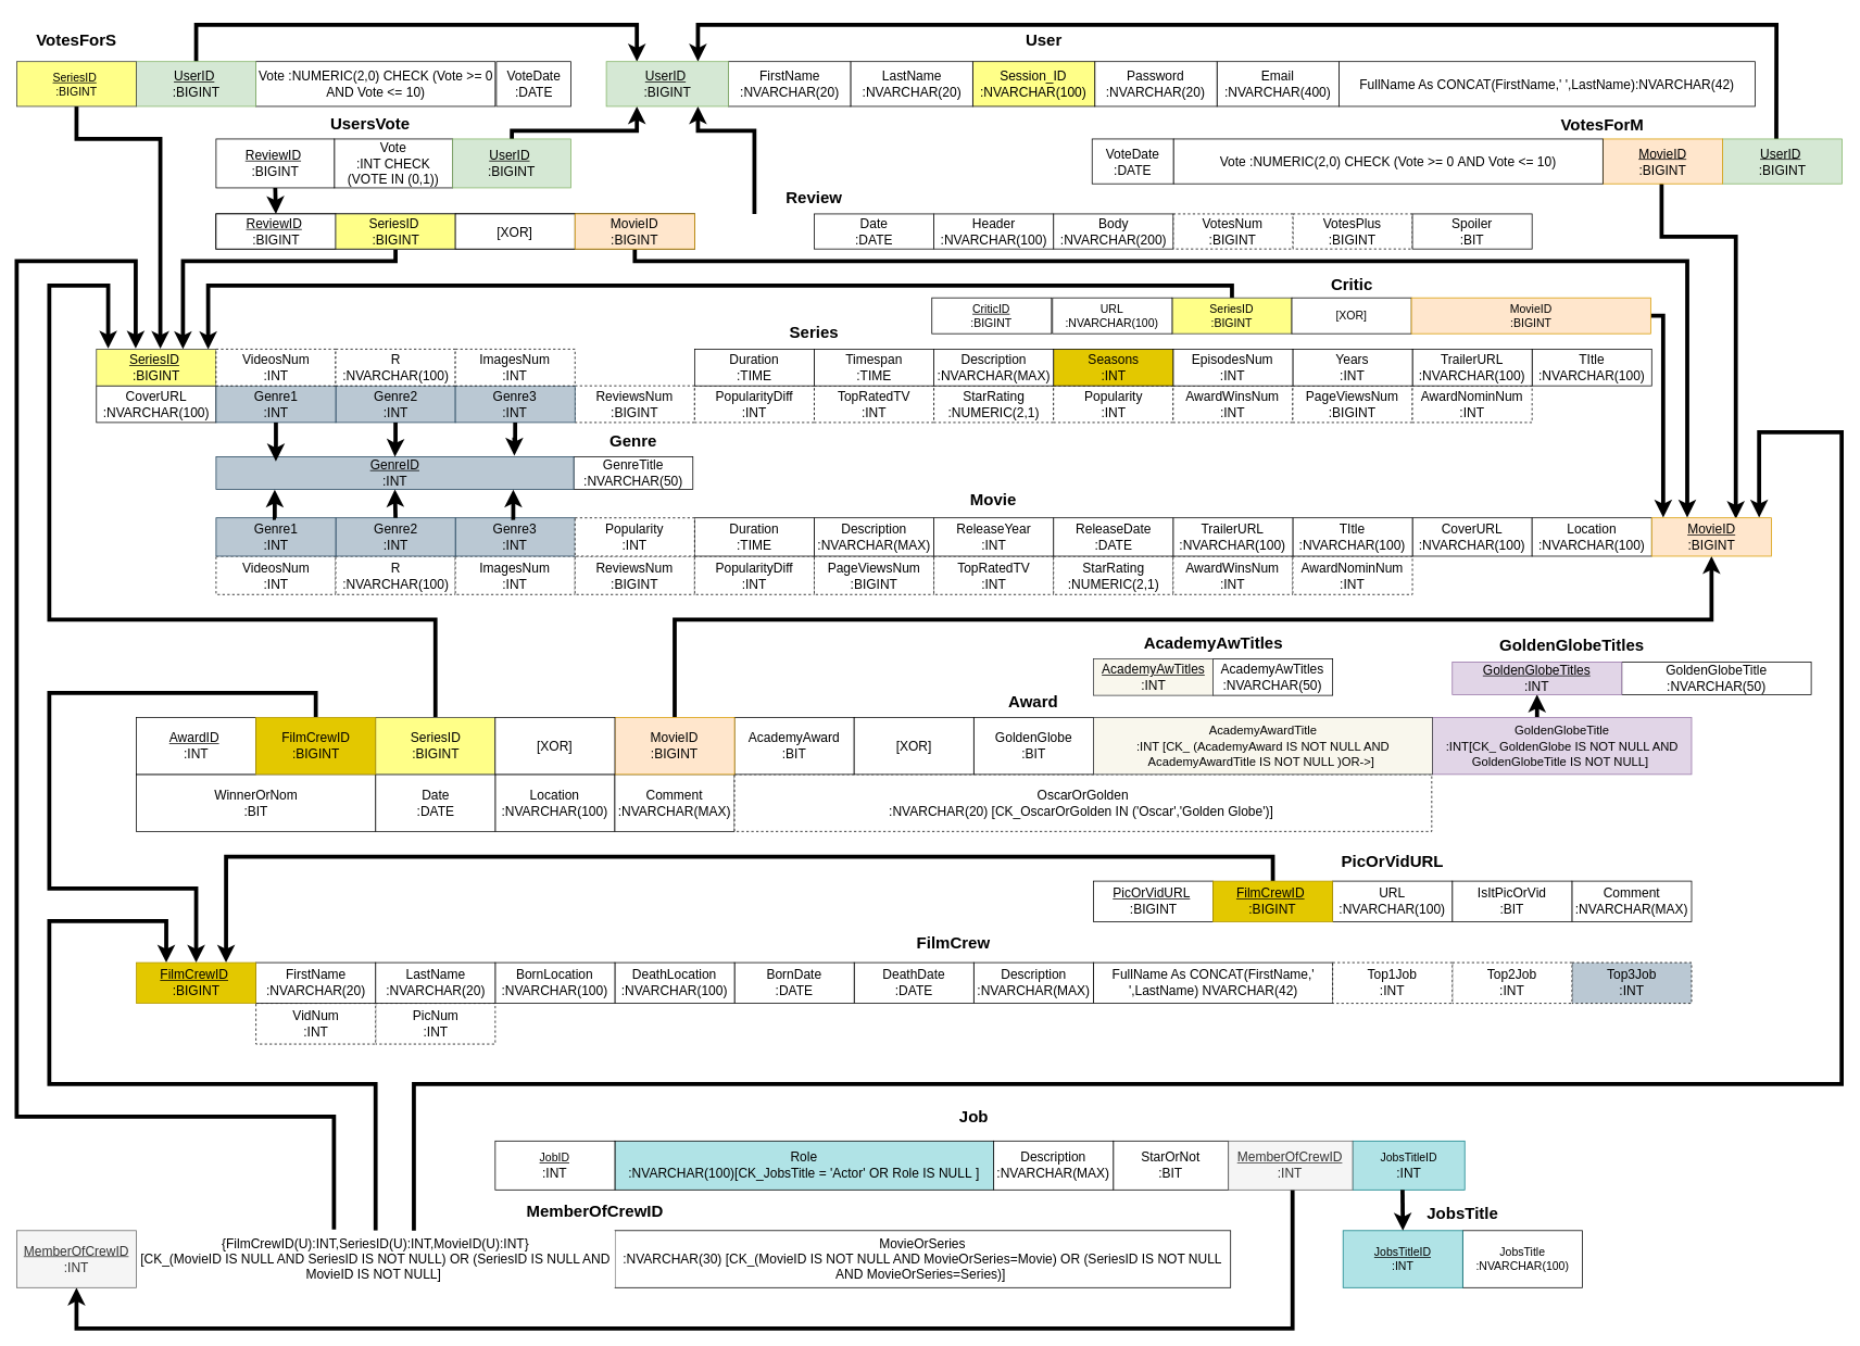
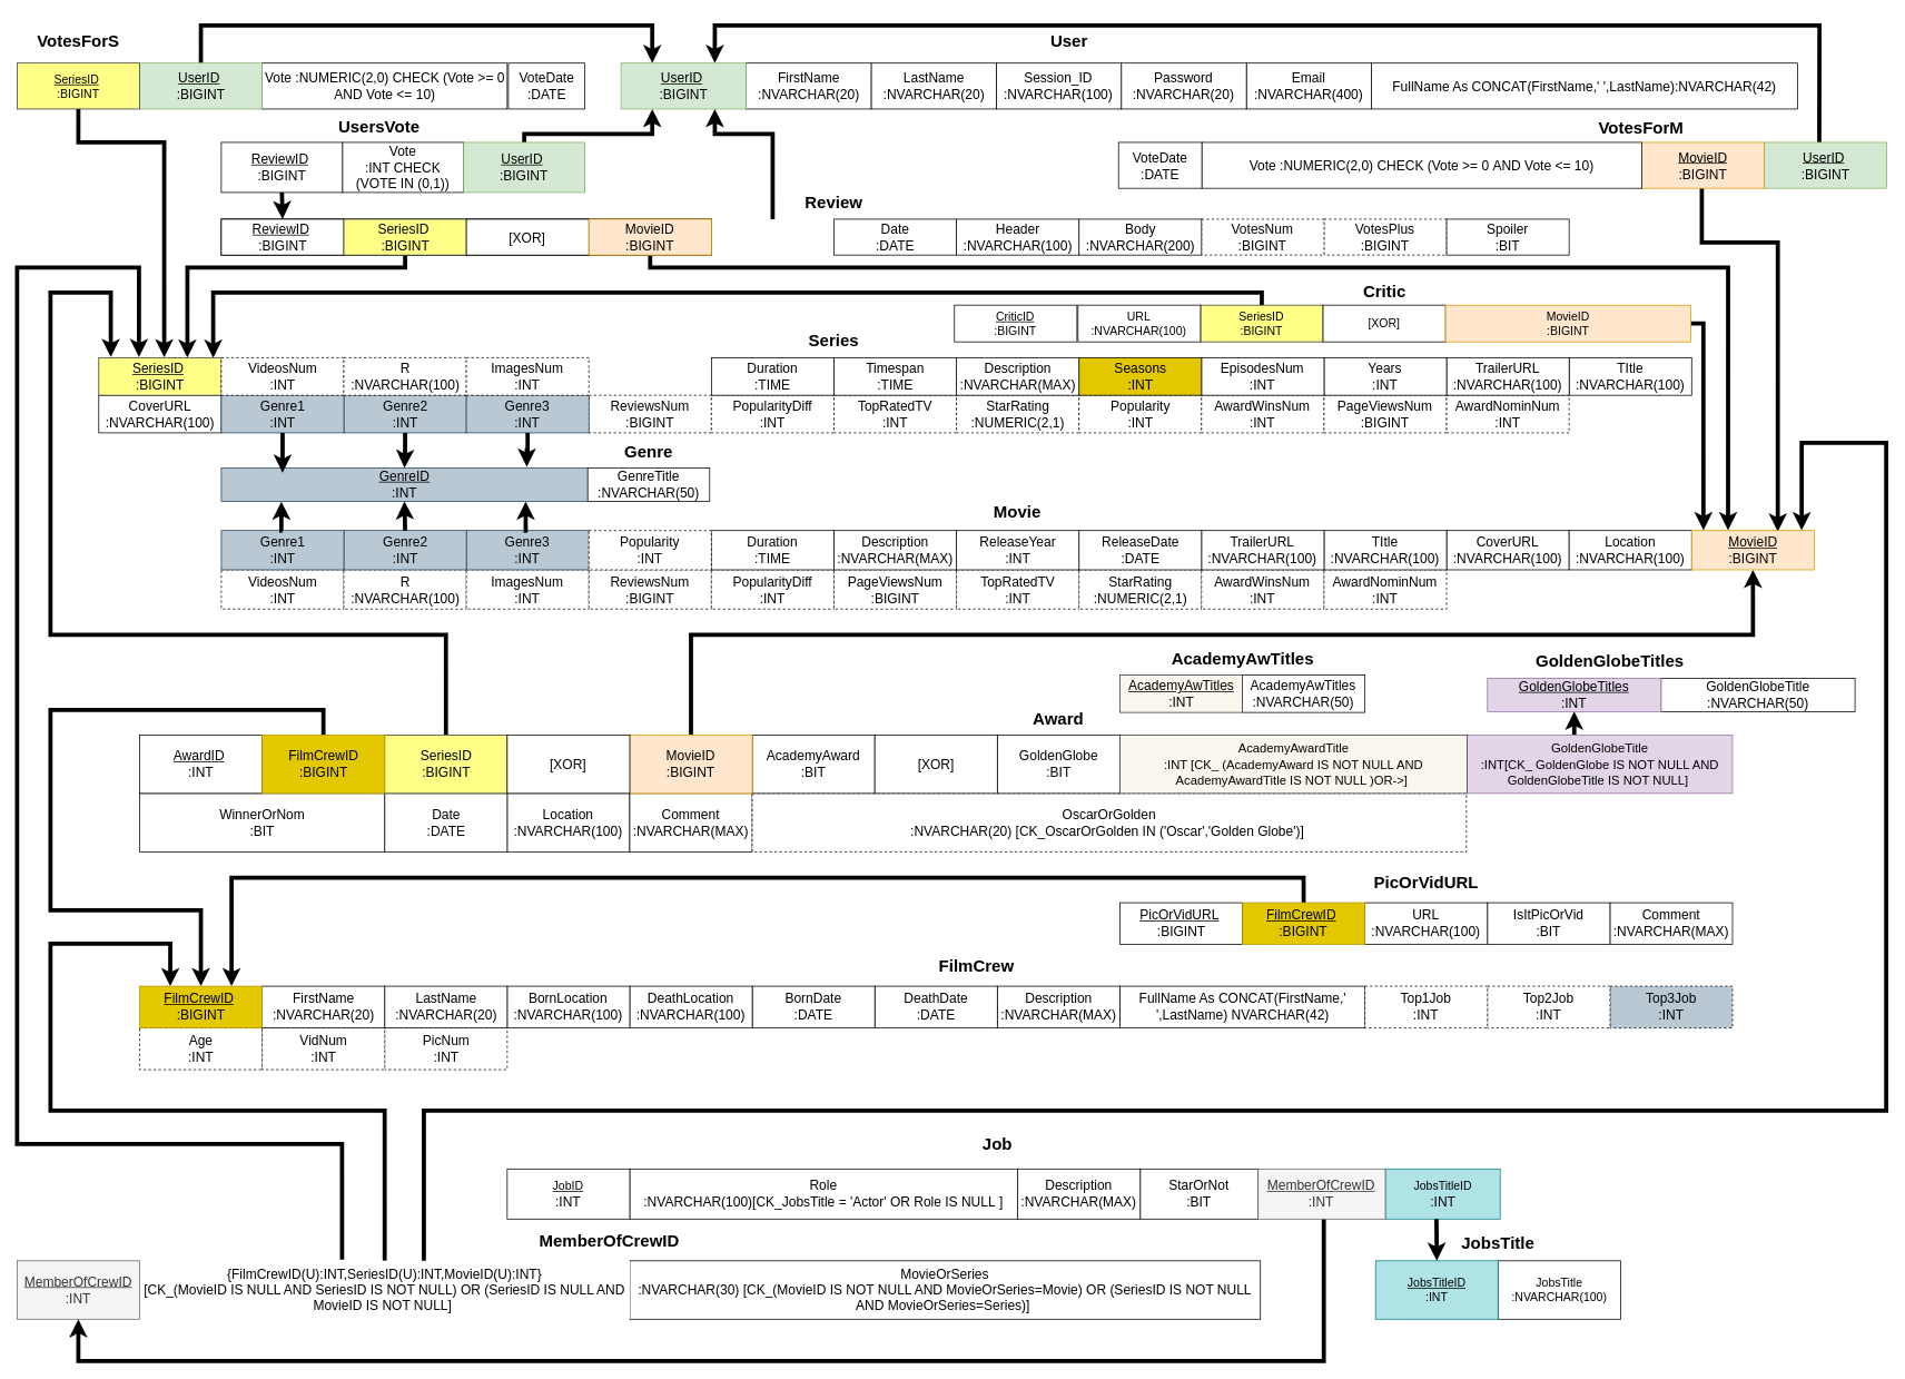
- <mxCell id="24" value="Session_ID&lt;br style=&quot;border-color: var(--border-color); font-size: 16px;&quot;&gt;:NVARCHAR(100)" style="rounded=0;whiteSpace=wrap;html=1;fontSize=16;container=0;fontStyle=0;fillColor=#ffff88;" parent="20" vertex="1"><mxGeometry x="449.704" y="55.0" width="149.901" height="55.0" as="geometry" /></mxCell>
+ <mxCell id="24" value="Session_ID&lt;br style=&quot;border-color: var(--border-color); font-size: 16px;&quot;&gt;:NVARCHAR(100)" style="rounded=0;whiteSpace=wrap;html=1;fontSize=16;container=0;fontStyle=0" parent="20" vertex="1"><mxGeometry x="449.704" y="55.0" width="149.901" height="55.0" as="geometry" /></mxCell>
+ <mxCell id="157" value="Age&lt;br style=&quot;font-size: 16px;&quot;&gt;:INT" style="rounded=0;whiteSpace=wrap;html=1;dashed=1;fontSize=16;container=0;" parent="156" vertex="1"><mxGeometry y="100" width="146.842" height="50" as="geometry" /></mxCell>
- <mxCell id="179" value="Role&lt;br style=&quot;font-size: 16px;&quot;&gt;:NVARCHAR(100)[CK_JobsTitle&amp;nbsp;&lt;span style=&quot;background-color: initial; font-size: 16px;&quot; class=&quot;hljs-operator&quot;&gt;=&lt;/span&gt;&lt;span style=&quot;background-color: initial; font-size: 16px;&quot;&gt; &lt;/span&gt;&lt;span style=&quot;background-color: initial; font-size: 16px;&quot; class=&quot;hljs-string&quot;&gt;'Actor'&lt;/span&gt;&lt;span style=&quot;background-color: initial; font-size: 16px;&quot;&gt; &lt;/span&gt;&lt;span style=&quot;background-color: initial; font-size: 16px;&quot; class=&quot;hljs-keyword&quot;&gt;OR&lt;/span&gt;&lt;span style=&quot;background-color: initial; font-size: 16px;&quot;&gt; Role&amp;nbsp;&lt;/span&gt;&lt;span style=&quot;background-color: initial; font-size: 16px;&quot; class=&quot;hljs-keyword&quot;&gt;IS&lt;/span&gt;&lt;span style=&quot;background-color: initial; font-size: 16px;&quot;&gt; &lt;/span&gt;&lt;span style=&quot;background-color: initial; font-size: 16px;&quot; class=&quot;hljs-keyword&quot;&gt;NULL&lt;/span&gt;&lt;span style=&quot;background-color: initial; font-size: 16px;&quot;&gt;&amp;nbsp;]&lt;/span&gt;" style="rounded=0;whiteSpace=wrap;html=1;fontSize=16;container=0;fillColor=#b0e3e6;" parent="173" vertex="1"><mxGeometry x="146.842" y="60" width="465" height="60" as="geometry" /></mxCell>
+ <mxCell id="179" value="Role&lt;br style=&quot;font-size: 16px;&quot;&gt;:NVARCHAR(100)[CK_JobsTitle&amp;nbsp;&lt;span style=&quot;background-color: initial; font-size: 16px;&quot; class=&quot;hljs-operator&quot;&gt;=&lt;/span&gt;&lt;span style=&quot;background-color: initial; font-size: 16px;&quot;&gt; &lt;/span&gt;&lt;span style=&quot;background-color: initial; font-size: 16px;&quot; class=&quot;hljs-string&quot;&gt;'Actor'&lt;/span&gt;&lt;span style=&quot;background-color: initial; font-size: 16px;&quot;&gt; &lt;/span&gt;&lt;span style=&quot;background-color: initial; font-size: 16px;&quot; class=&quot;hljs-keyword&quot;&gt;OR&lt;/span&gt;&lt;span style=&quot;background-color: initial; font-size: 16px;&quot;&gt; Role&amp;nbsp;&lt;/span&gt;&lt;span style=&quot;background-color: initial; font-size: 16px;&quot; class=&quot;hljs-keyword&quot;&gt;IS&lt;/span&gt;&lt;span style=&quot;background-color: initial; font-size: 16px;&quot;&gt; &lt;/span&gt;&lt;span style=&quot;background-color: initial; font-size: 16px;&quot; class=&quot;hljs-keyword&quot;&gt;NULL&lt;/span&gt;&lt;span style=&quot;background-color: initial; font-size: 16px;&quot;&gt;&amp;nbsp;]&lt;/span&gt;" style="rounded=0;whiteSpace=wrap;html=1;fontSize=16;container=0;" parent="173" vertex="1"><mxGeometry x="146.842" y="60" width="465" height="60" as="geometry" /></mxCell>
